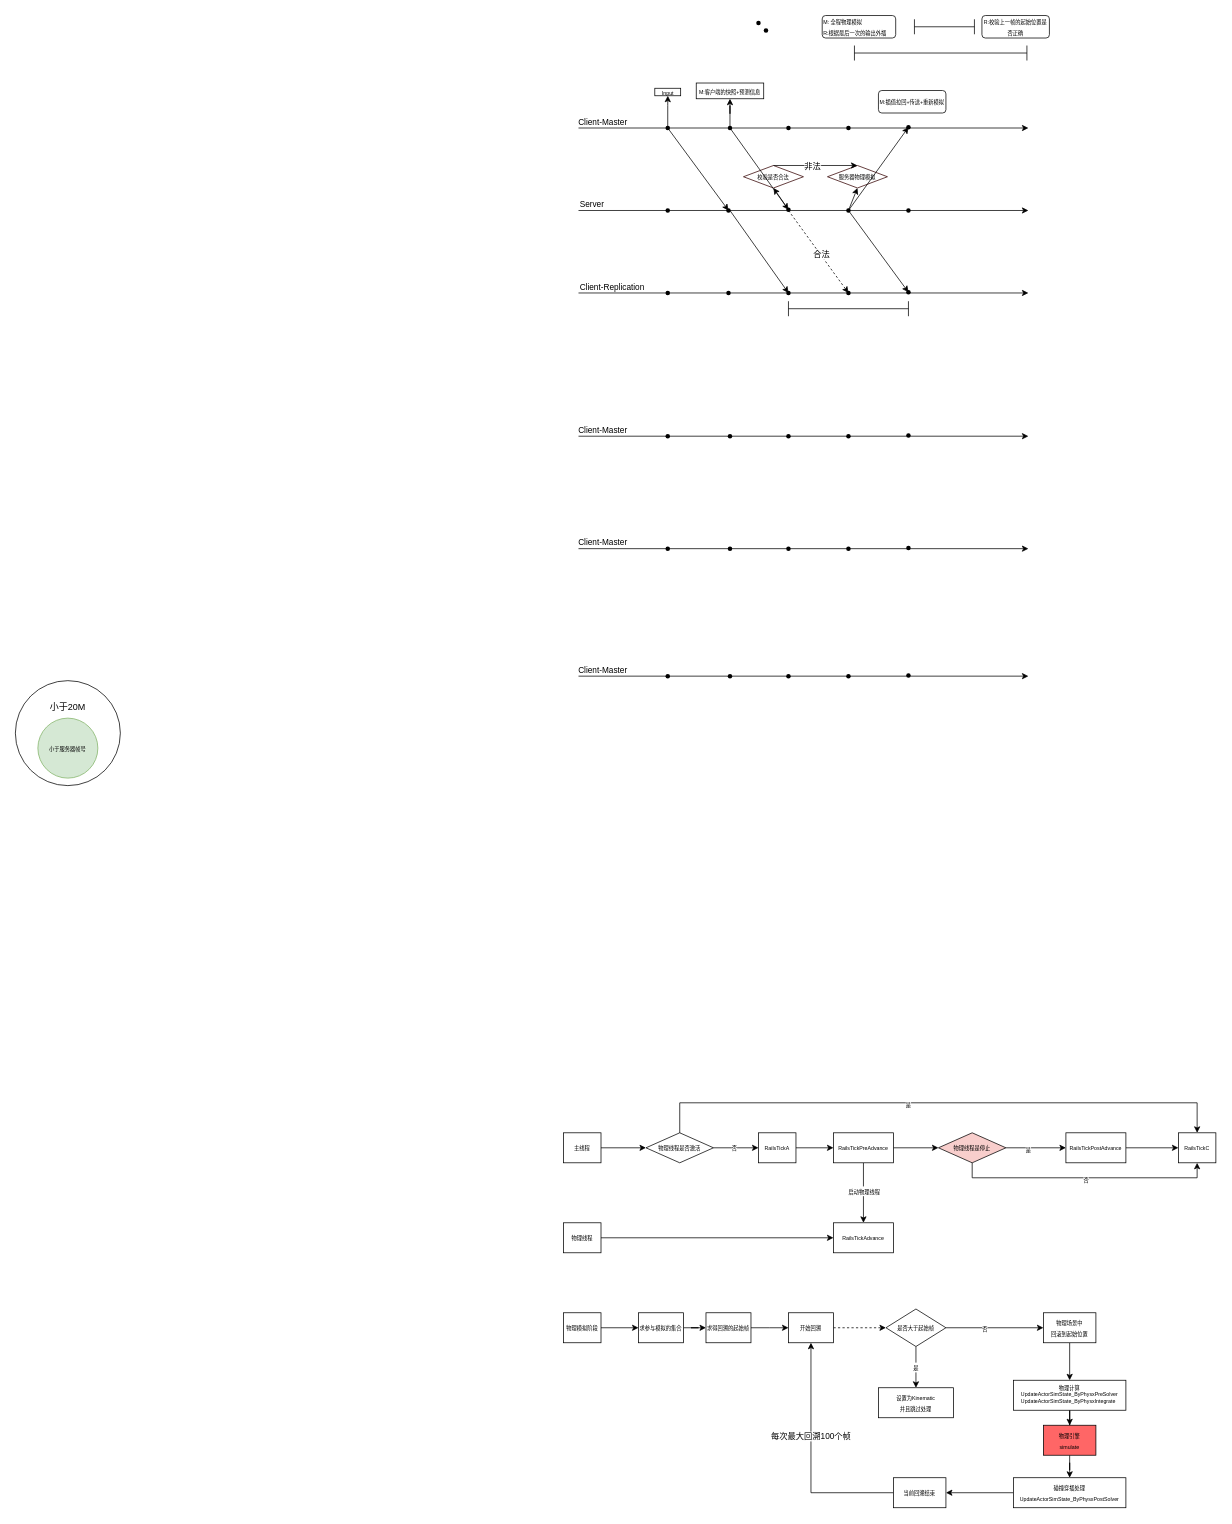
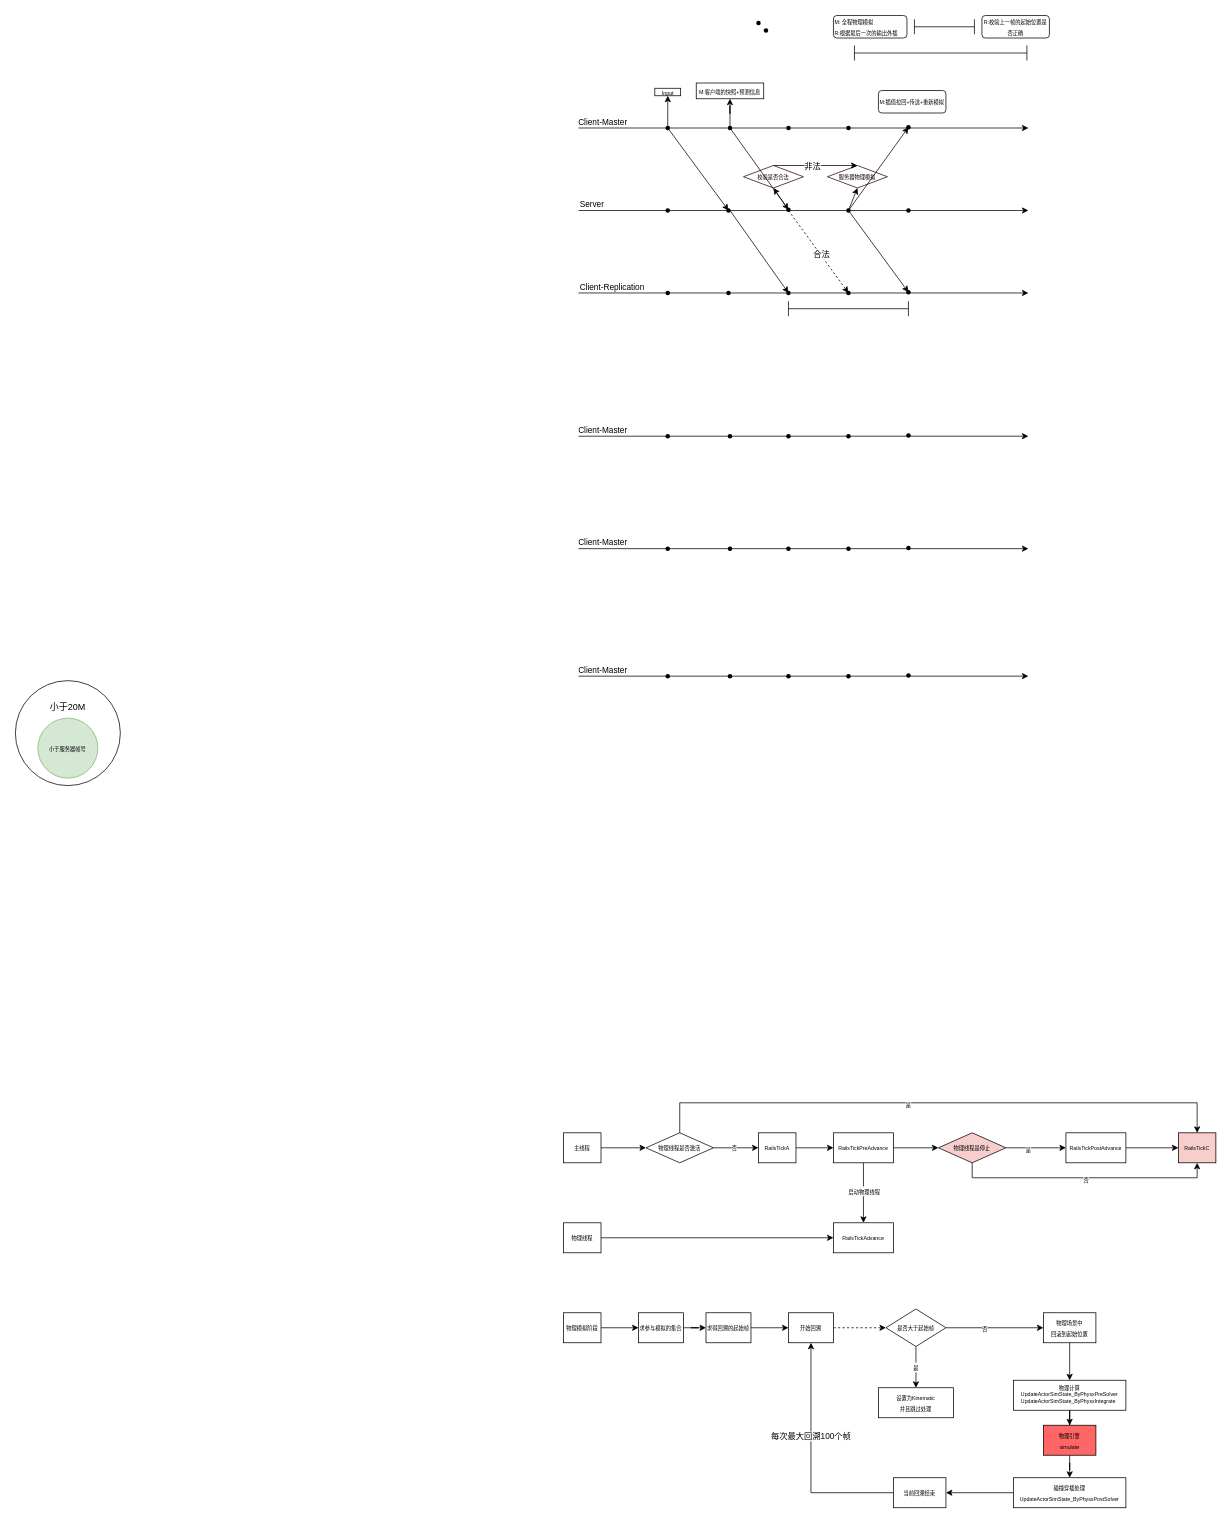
- <mxCell id="27" value="&lt;font style=&quot;font-size: 7px;&quot;&gt;M: 全程物理模拟&lt;br&gt;R:根据最后一次的输出外插&lt;/font&gt;" style="rounded=1;whiteSpace=wrap;html=1;align=left;movable=1;resizable=1;rotatable=1;deletable=1;editable=1;locked=0;connectable=1;" parent="1" vertex="1"><mxGeometry x="1096" y="20" width="98" height="30" as="geometry" /></mxCell>
+ <mxCell id="27" value="&lt;font style=&quot;font-size: 7px;&quot;&gt;M: 全程物理模拟&lt;br&gt;R:根据最后一次的输出外插&lt;/font&gt;" style="rounded=1;whiteSpace=wrap;html=1;align=left;movable=1;resizable=1;rotatable=1;deletable=1;editable=1;locked=0;connectable=1;" parent="1" vertex="1"><mxGeometry x="1111" y="20" width="98" height="30" as="geometry" /></mxCell>
- <mxCell id="54" value="&lt;font style=&quot;font-size: 7px;&quot;&gt;RailsTickC&lt;/font&gt;" style="rounded=0;whiteSpace=wrap;html=1;movable=1;resizable=1;rotatable=1;deletable=1;editable=1;locked=0;connectable=1;" parent="1" vertex="1"><mxGeometry x="1571" y="1510.01" width="50" height="40" as="geometry" /></mxCell>
+ <mxCell id="54" value="&lt;font style=&quot;font-size: 7px;&quot;&gt;RailsTickC&lt;/font&gt;" style="rounded=0;whiteSpace=wrap;html=1;movable=1;resizable=1;rotatable=1;deletable=1;editable=1;locked=0;connectable=1;fillColor=#f8cecc;" parent="1" vertex="1"><mxGeometry x="1571" y="1510.01" width="50" height="40" as="geometry" /></mxCell>
